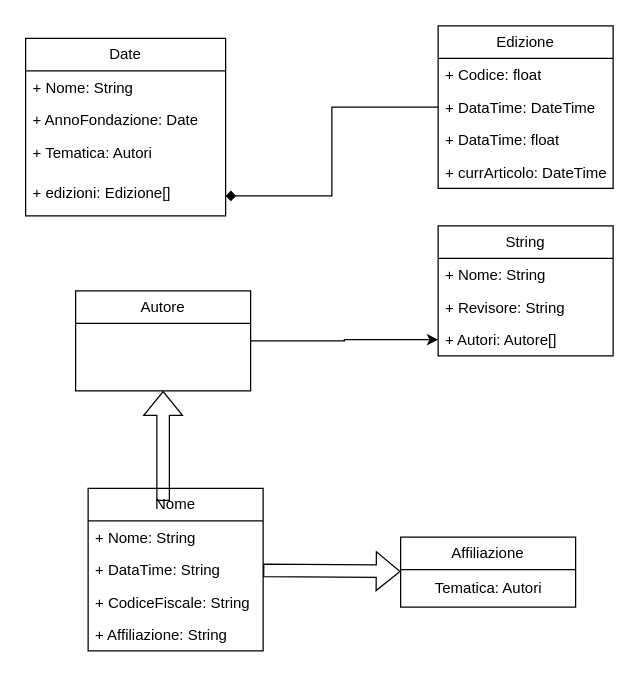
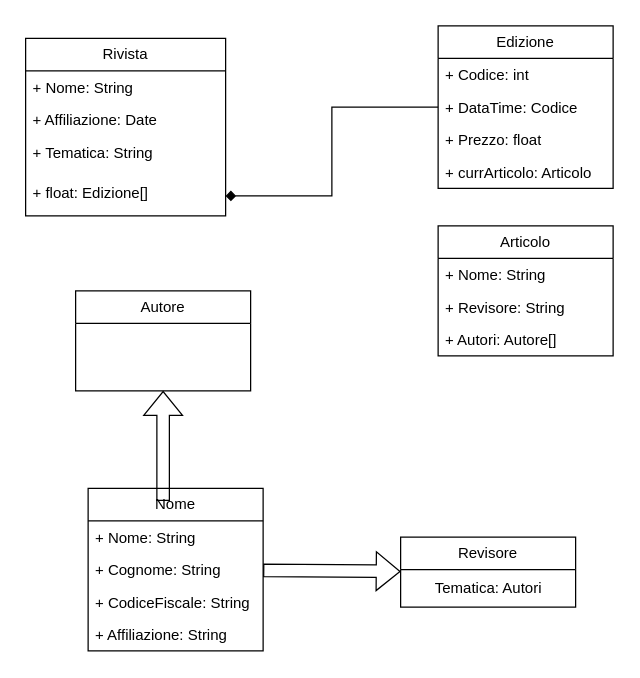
- <mxCell id="16" value="Date" style="swimlane;fontStyle=0;childLayout=stackLayout;horizontal=1;startSize=26;fillColor=none;horizontalStack=0;resizeParent=1;resizeParentMax=0;resizeLast=0;collapsible=1;marginBottom=0;whiteSpace=wrap;html=1;" vertex="1" parent="1"><mxGeometry x="20" y="30" width="160" height="142" as="geometry" /></mxCell>
+ <mxCell id="16" value="Rivista" style="swimlane;fontStyle=0;childLayout=stackLayout;horizontal=1;startSize=26;fillColor=none;horizontalStack=0;resizeParent=1;resizeParentMax=0;resizeLast=0;collapsible=1;marginBottom=0;whiteSpace=wrap;html=1;" vertex="1" parent="1"><mxGeometry x="20" y="30" width="160" height="142" as="geometry" /></mxCell>
- <mxCell id="4" value="+ Codice: float" style="text;strokeColor=none;fillColor=none;align=left;verticalAlign=top;spacingLeft=4;spacingRight=4;overflow=hidden;rotatable=0;points=[[0,0.5],[1,0.5]];portConstraint=eastwest;whiteSpace=wrap;html=1;" vertex="1" parent="3"><mxGeometry y="26" width="140" height="26" as="geometry" /></mxCell>
+ <mxCell id="4" value="+ Codice: int" style="text;strokeColor=none;fillColor=none;align=left;verticalAlign=top;spacingLeft=4;spacingRight=4;overflow=hidden;rotatable=0;points=[[0,0.5],[1,0.5]];portConstraint=eastwest;whiteSpace=wrap;html=1;" vertex="1" parent="3"><mxGeometry y="26" width="140" height="26" as="geometry" /></mxCell>
- <mxCell id="5" value="+ DataTime: DateTime" style="text;strokeColor=none;fillColor=none;align=left;verticalAlign=top;spacingLeft=4;spacingRight=4;overflow=hidden;rotatable=0;points=[[0,0.5],[1,0.5]];portConstraint=eastwest;whiteSpace=wrap;html=1;" vertex="1" parent="3"><mxGeometry y="52" width="140" height="26" as="geometry" /></mxCell>
+ <mxCell id="5" value="+ DataTime: Codice" style="text;strokeColor=none;fillColor=none;align=left;verticalAlign=top;spacingLeft=4;spacingRight=4;overflow=hidden;rotatable=0;points=[[0,0.5],[1,0.5]];portConstraint=eastwest;whiteSpace=wrap;html=1;" vertex="1" parent="3"><mxGeometry y="52" width="140" height="26" as="geometry" /></mxCell>
- <mxCell id="18" value="+ AnnoFondazione: Date" style="text;strokeColor=none;fillColor=none;align=left;verticalAlign=top;spacingLeft=4;spacingRight=4;overflow=hidden;rotatable=0;points=[[0,0.5],[1,0.5]];portConstraint=eastwest;whiteSpace=wrap;html=1;" vertex="1" parent="16"><mxGeometry y="52" width="160" height="26" as="geometry" /></mxCell>
+ <mxCell id="18" value="+ Affiliazione: Date" style="text;strokeColor=none;fillColor=none;align=left;verticalAlign=top;spacingLeft=4;spacingRight=4;overflow=hidden;rotatable=0;points=[[0,0.5],[1,0.5]];portConstraint=eastwest;whiteSpace=wrap;html=1;" vertex="1" parent="16"><mxGeometry y="52" width="160" height="26" as="geometry" /></mxCell>
- <mxCell id="6" value="+ DataTime: float" style="text;strokeColor=none;fillColor=none;align=left;verticalAlign=top;spacingLeft=4;spacingRight=4;overflow=hidden;rotatable=0;points=[[0,0.5],[1,0.5]];portConstraint=eastwest;whiteSpace=wrap;html=1;" vertex="1" parent="3"><mxGeometry y="78" width="140" height="26" as="geometry" /></mxCell>
+ <mxCell id="6" value="+ Prezzo: float" style="text;strokeColor=none;fillColor=none;align=left;verticalAlign=top;spacingLeft=4;spacingRight=4;overflow=hidden;rotatable=0;points=[[0,0.5],[1,0.5]];portConstraint=eastwest;whiteSpace=wrap;html=1;" vertex="1" parent="3"><mxGeometry y="78" width="140" height="26" as="geometry" /></mxCell>
- <mxCell id="19" value="+ Tematica: Autori&lt;div&gt;&lt;br&gt;&lt;/div&gt;" style="text;strokeColor=none;fillColor=none;align=left;verticalAlign=top;spacingLeft=4;spacingRight=4;overflow=hidden;rotatable=0;points=[[0,0.5],[1,0.5]];portConstraint=eastwest;whiteSpace=wrap;html=1;" vertex="1" parent="16"><mxGeometry y="78" width="160" height="32" as="geometry" /></mxCell>
+ <mxCell id="19" value="+ Tematica: String&lt;div&gt;&lt;br&gt;&lt;/div&gt;" style="text;strokeColor=none;fillColor=none;align=left;verticalAlign=top;spacingLeft=4;spacingRight=4;overflow=hidden;rotatable=0;points=[[0,0.5],[1,0.5]];portConstraint=eastwest;whiteSpace=wrap;html=1;" vertex="1" parent="16"><mxGeometry y="78" width="160" height="32" as="geometry" /></mxCell>
- <mxCell id="7" value="+ currArticolo: DateTime" style="text;strokeColor=none;fillColor=none;align=left;verticalAlign=top;spacingLeft=4;spacingRight=4;overflow=hidden;rotatable=0;points=[[0,0.5],[1,0.5]];portConstraint=eastwest;whiteSpace=wrap;html=1;" vertex="1" parent="3"><mxGeometry y="104" width="140" height="26" as="geometry" /></mxCell>
+ <mxCell id="7" value="+ currArticolo: Articolo" style="text;strokeColor=none;fillColor=none;align=left;verticalAlign=top;spacingLeft=4;spacingRight=4;overflow=hidden;rotatable=0;points=[[0,0.5],[1,0.5]];portConstraint=eastwest;whiteSpace=wrap;html=1;" vertex="1" parent="3"><mxGeometry y="104" width="140" height="26" as="geometry" /></mxCell>
- <mxCell id="20" value="+ edizioni: Edizione[]&amp;nbsp;&lt;div&gt;&lt;br&gt;&lt;/div&gt;" style="text;strokeColor=none;fillColor=none;align=left;verticalAlign=top;spacingLeft=4;spacingRight=4;overflow=hidden;rotatable=0;points=[[0,0.5],[1,0.5]];portConstraint=eastwest;whiteSpace=wrap;html=1;" vertex="1" parent="16"><mxGeometry y="110" width="160" height="32" as="geometry" /></mxCell>
+ <mxCell id="20" value="+ float: Edizione[]&amp;nbsp;&lt;div&gt;&lt;br&gt;&lt;/div&gt;" style="text;strokeColor=none;fillColor=none;align=left;verticalAlign=top;spacingLeft=4;spacingRight=4;overflow=hidden;rotatable=0;points=[[0,0.5],[1,0.5]];portConstraint=eastwest;whiteSpace=wrap;html=1;" vertex="1" parent="16"><mxGeometry y="110" width="160" height="32" as="geometry" /></mxCell>
- <mxCell id="8" value="String" style="swimlane;fontStyle=0;childLayout=stackLayout;horizontal=1;startSize=26;fillColor=none;horizontalStack=0;resizeParent=1;resizeParentMax=0;resizeLast=0;collapsible=1;marginBottom=0;whiteSpace=wrap;html=1;" vertex="1" parent="1"><mxGeometry x="350" y="180" width="140" height="104" as="geometry" /></mxCell>
+ <mxCell id="8" value="Articolo" style="swimlane;fontStyle=0;childLayout=stackLayout;horizontal=1;startSize=26;fillColor=none;horizontalStack=0;resizeParent=1;resizeParentMax=0;resizeLast=0;collapsible=1;marginBottom=0;whiteSpace=wrap;html=1;" vertex="1" parent="1"><mxGeometry x="350" y="180" width="140" height="104" as="geometry" /></mxCell>
- <mxCell id="12" style="edgeStyle=orthogonalEdgeStyle;rounded=0;orthogonalLoop=1;jettySize=auto;html=1;entryX=0;entryY=0.5;entryDx=0;entryDy=0;" edge="1" parent="1" source="13" target="11"><mxGeometry relative="1" as="geometry" /></mxCell>
- <mxCell id="14" value="Affiliazione" style="swimlane;fontStyle=0;childLayout=stackLayout;horizontal=1;startSize=26;fillColor=none;horizontalStack=0;resizeParent=1;resizeParentMax=0;resizeLast=0;collapsible=1;marginBottom=0;whiteSpace=wrap;html=1;" vertex="1" parent="1"><mxGeometry x="320" y="429" width="140" height="56" as="geometry" /></mxCell>
+ <mxCell id="14" value="Revisore" style="swimlane;fontStyle=0;childLayout=stackLayout;horizontal=1;startSize=26;fillColor=none;horizontalStack=0;resizeParent=1;resizeParentMax=0;resizeLast=0;collapsible=1;marginBottom=0;whiteSpace=wrap;html=1;" vertex="1" parent="1"><mxGeometry x="320" y="429" width="140" height="56" as="geometry" /></mxCell>
- <mxCell id="23" value="+ DataTime: String" style="text;strokeColor=none;fillColor=none;align=left;verticalAlign=top;spacingLeft=4;spacingRight=4;overflow=hidden;rotatable=0;points=[[0,0.5],[1,0.5]];portConstraint=eastwest;whiteSpace=wrap;html=1;" vertex="1" parent="21"><mxGeometry y="52" width="140" height="26" as="geometry" /></mxCell>
+ <mxCell id="23" value="+ Cognome: String" style="text;strokeColor=none;fillColor=none;align=left;verticalAlign=top;spacingLeft=4;spacingRight=4;overflow=hidden;rotatable=0;points=[[0,0.5],[1,0.5]];portConstraint=eastwest;whiteSpace=wrap;html=1;" vertex="1" parent="21"><mxGeometry y="52" width="140" height="26" as="geometry" /></mxCell>
